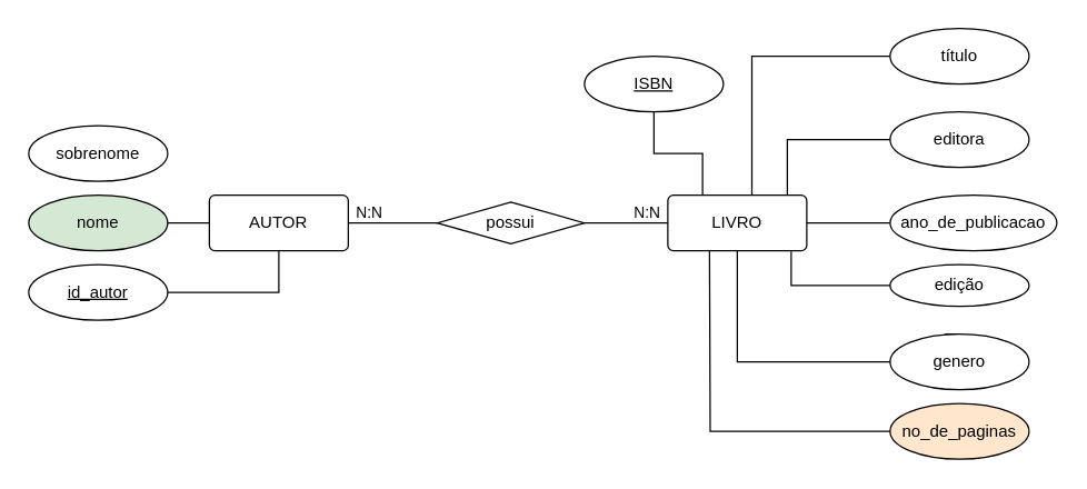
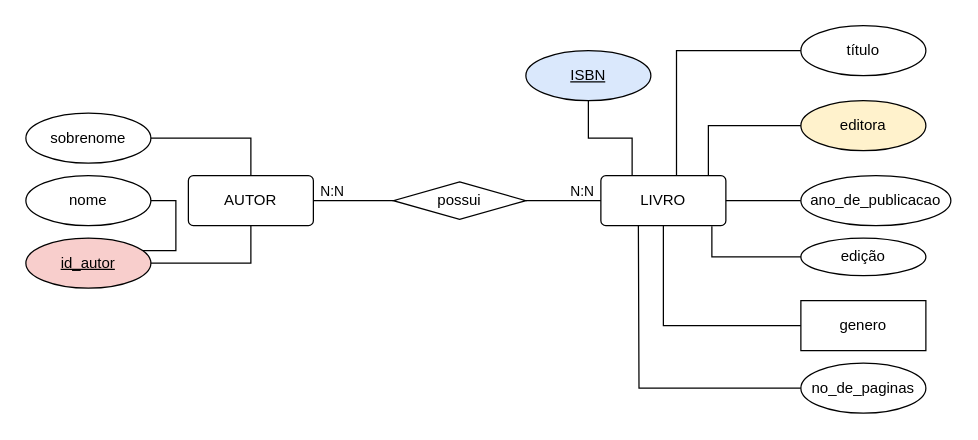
- <mxCell id="12" value="ISBN" style="ellipse;whiteSpace=wrap;html=1;align=center;fontStyle=4;" vertex="1" parent="1"><mxGeometry x="420" y="40" width="100" height="40" as="geometry" /></mxCell>
+ <mxCell id="12" value="ISBN" style="ellipse;whiteSpace=wrap;html=1;align=center;fontStyle=4;fillColor=#dae8fc;" vertex="1" parent="1"><mxGeometry x="420" y="40" width="100" height="40" as="geometry" /></mxCell>
- <mxCell id="13" value="editora" style="ellipse;whiteSpace=wrap;html=1;align=center;" vertex="1" parent="1"><mxGeometry x="640" y="80" width="100" height="40" as="geometry" /></mxCell>
+ <mxCell id="13" value="editora" style="ellipse;whiteSpace=wrap;html=1;align=center;fillColor=#fff2cc;" vertex="1" parent="1"><mxGeometry x="640" y="80" width="100" height="40" as="geometry" /></mxCell>
+ <mxCell id="6" style="edgeStyle=orthogonalEdgeStyle;rounded=0;orthogonalLoop=1;jettySize=auto;html=1;exitX=1;exitY=0.5;exitDx=0;exitDy=0;endArrow=none;startFill=0;" edge="1" parent="1" source="7" target="3"><mxGeometry relative="1" as="geometry" /></mxCell>
- <mxCell id="5" value="nome" style="ellipse;whiteSpace=wrap;html=1;align=center;fillColor=#d5e8d4;" vertex="1" parent="1"><mxGeometry x="20" y="140" width="100" height="40" as="geometry" /></mxCell>
+ <mxCell id="5" value="nome" style="ellipse;whiteSpace=wrap;html=1;align=center;" vertex="1" parent="1"><mxGeometry x="20" y="140" width="100" height="40" as="geometry" /></mxCell>
- <mxCell id="4" style="edgeStyle=orthogonalEdgeStyle;rounded=0;orthogonalLoop=1;jettySize=auto;html=1;exitX=1;exitY=0.5;exitDx=0;exitDy=0;endArrow=none;startFill=0;" edge="1" parent="1" source="5" target="3"><mxGeometry relative="1" as="geometry" /></mxCell>
+ <mxCell id="4" style="edgeStyle=orthogonalEdgeStyle;rounded=0;orthogonalLoop=1;jettySize=auto;html=1;exitX=1;exitY=0.5;exitDx=0;exitDy=0;endArrow=none;startFill=0;" edge="1" parent="1" source="5" target="9"><mxGeometry relative="1" as="geometry" /></mxCell>
- <mxCell id="9" value="id_autor" style="ellipse;whiteSpace=wrap;html=1;align=center;fontStyle=4;" vertex="1" parent="1"><mxGeometry x="20" y="190" width="100" height="40" as="geometry" /></mxCell>
+ <mxCell id="9" value="id_autor" style="ellipse;whiteSpace=wrap;html=1;align=center;fontStyle=4;fillColor=#f8cecc;" vertex="1" parent="1"><mxGeometry x="20" y="190" width="100" height="40" as="geometry" /></mxCell>
- <mxCell id="19" value="genero" style="ellipse;whiteSpace=wrap;html=1;align=center;" vertex="1" parent="1"><mxGeometry x="640" y="240" width="100" height="40" as="geometry" /></mxCell>
+ <mxCell id="19" value="genero" style="whiteSpace=wrap;html=1;align=center;rounded=0;" vertex="1" parent="1"><mxGeometry x="640" y="240" width="100" height="40" as="geometry" /></mxCell>
- <mxCell id="21" value="no_de_paginas" style="ellipse;whiteSpace=wrap;html=1;align=center;fillColor=#ffe6cc;" vertex="1" parent="1"><mxGeometry x="640" y="290" width="100" height="40" as="geometry" /></mxCell>
+ <mxCell id="21" value="no_de_paginas" style="ellipse;whiteSpace=wrap;html=1;align=center;" vertex="1" parent="1"><mxGeometry x="640" y="290" width="100" height="40" as="geometry" /></mxCell>
